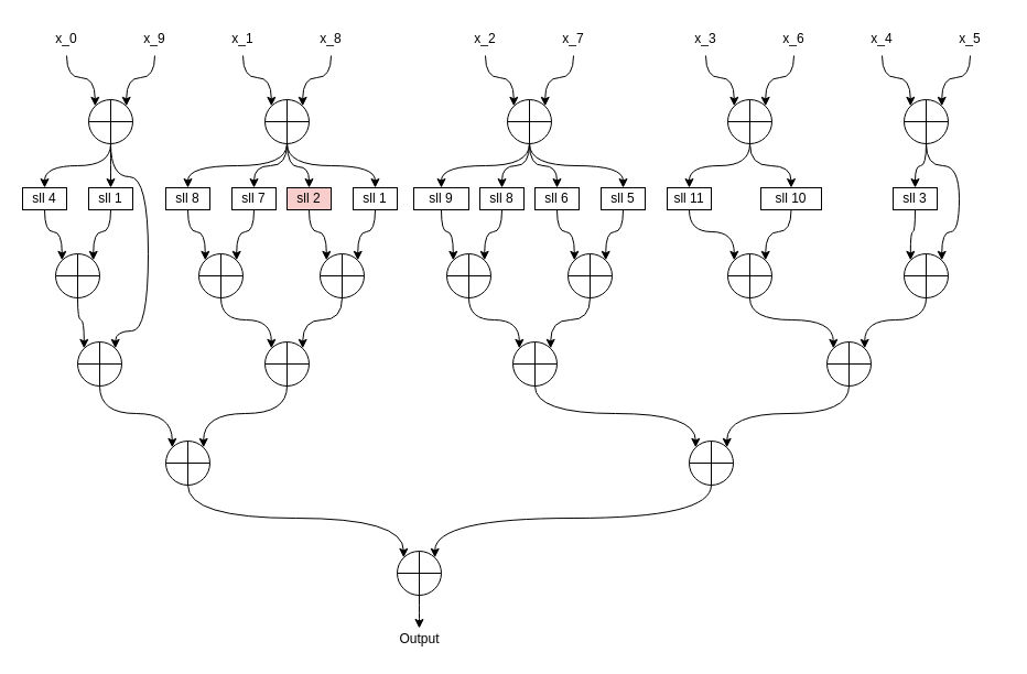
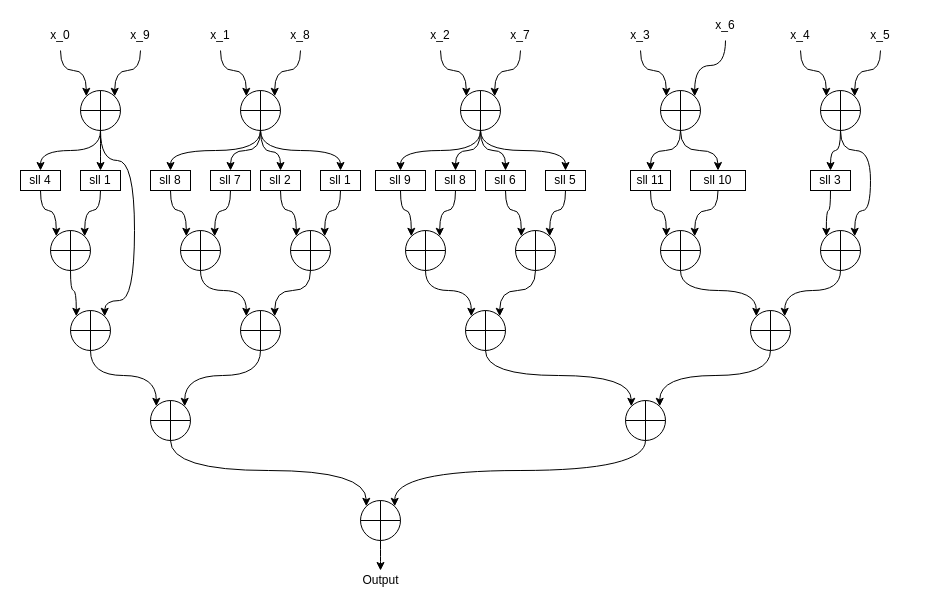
- <mxCell id="11" value="x_6" style="text;html=1;strokeColor=none;fillColor=none;align=center;verticalAlign=middle;whiteSpace=wrap;rounded=0;" vertex="1" parent="1"><mxGeometry x="690" y="20" width="60" height="30" as="geometry" /></mxCell>
+ <mxCell id="11" value="x_6" style="text;html=1;strokeColor=none;fillColor=none;align=center;verticalAlign=middle;whiteSpace=wrap;rounded=0;" vertex="1" parent="1"><mxGeometry x="695" y="10" width="60" height="30" as="geometry" /></mxCell>
- <mxCell id="46" value="sll 2" style="rounded=0;whiteSpace=wrap;html=1;fillColor=#f8cecc;" vertex="1" parent="1"><mxGeometry x="260" y="170" width="40" height="20" as="geometry" /></mxCell>
+ <mxCell id="46" value="sll 2" style="rounded=0;whiteSpace=wrap;html=1;" vertex="1" parent="1"><mxGeometry x="260" y="170" width="40" height="20" as="geometry" /></mxCell>
- <mxCell id="73" value="sll 11" style="rounded=0;whiteSpace=wrap;html=1;" vertex="1" parent="1"><mxGeometry x="605" y="170" width="40" height="20" as="geometry" /></mxCell>
+ <mxCell id="73" value="sll 11" style="rounded=0;whiteSpace=wrap;html=1;" vertex="1" parent="1"><mxGeometry x="630" y="170" width="40" height="20" as="geometry" /></mxCell>
